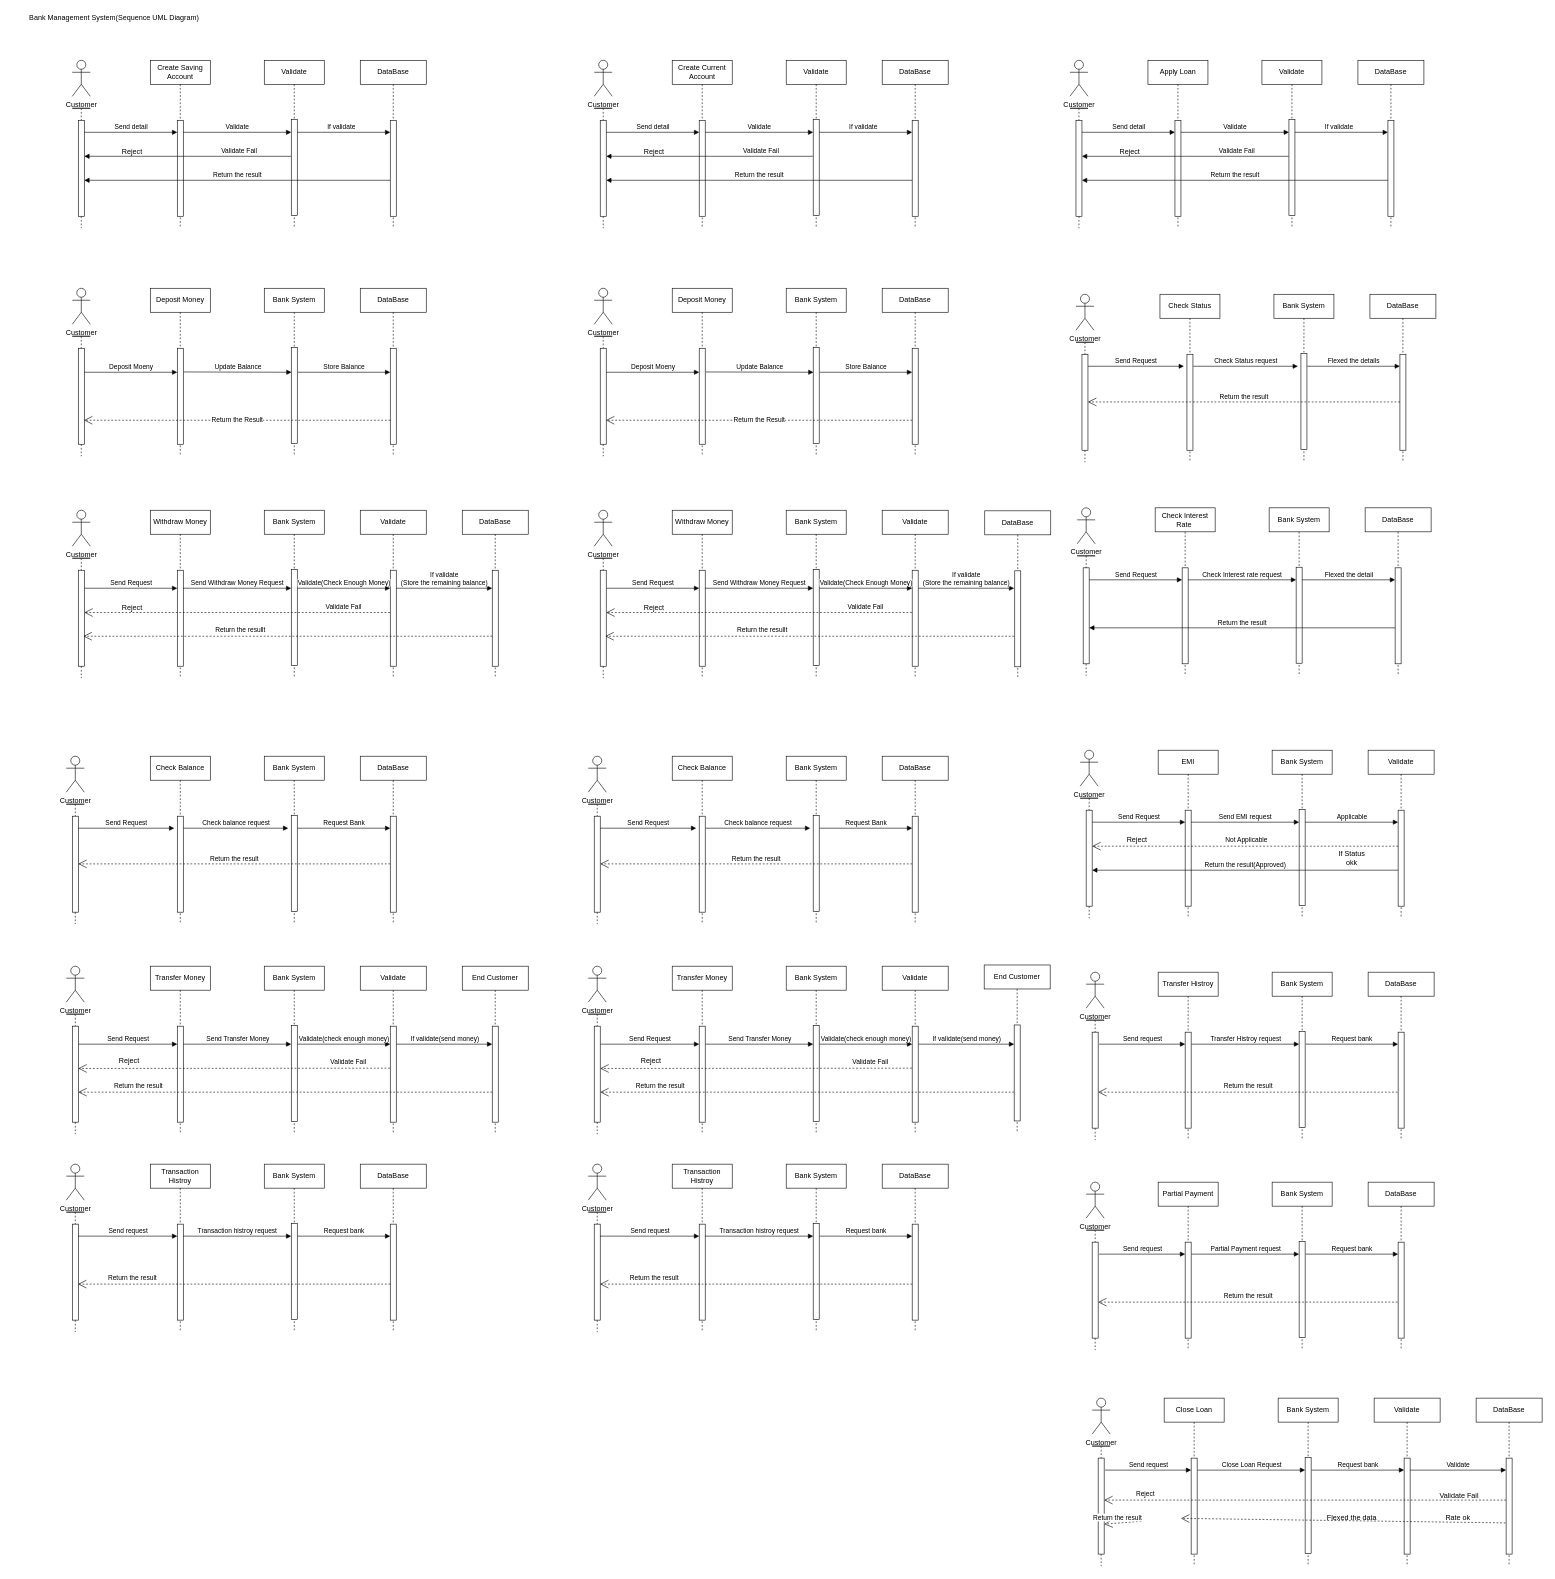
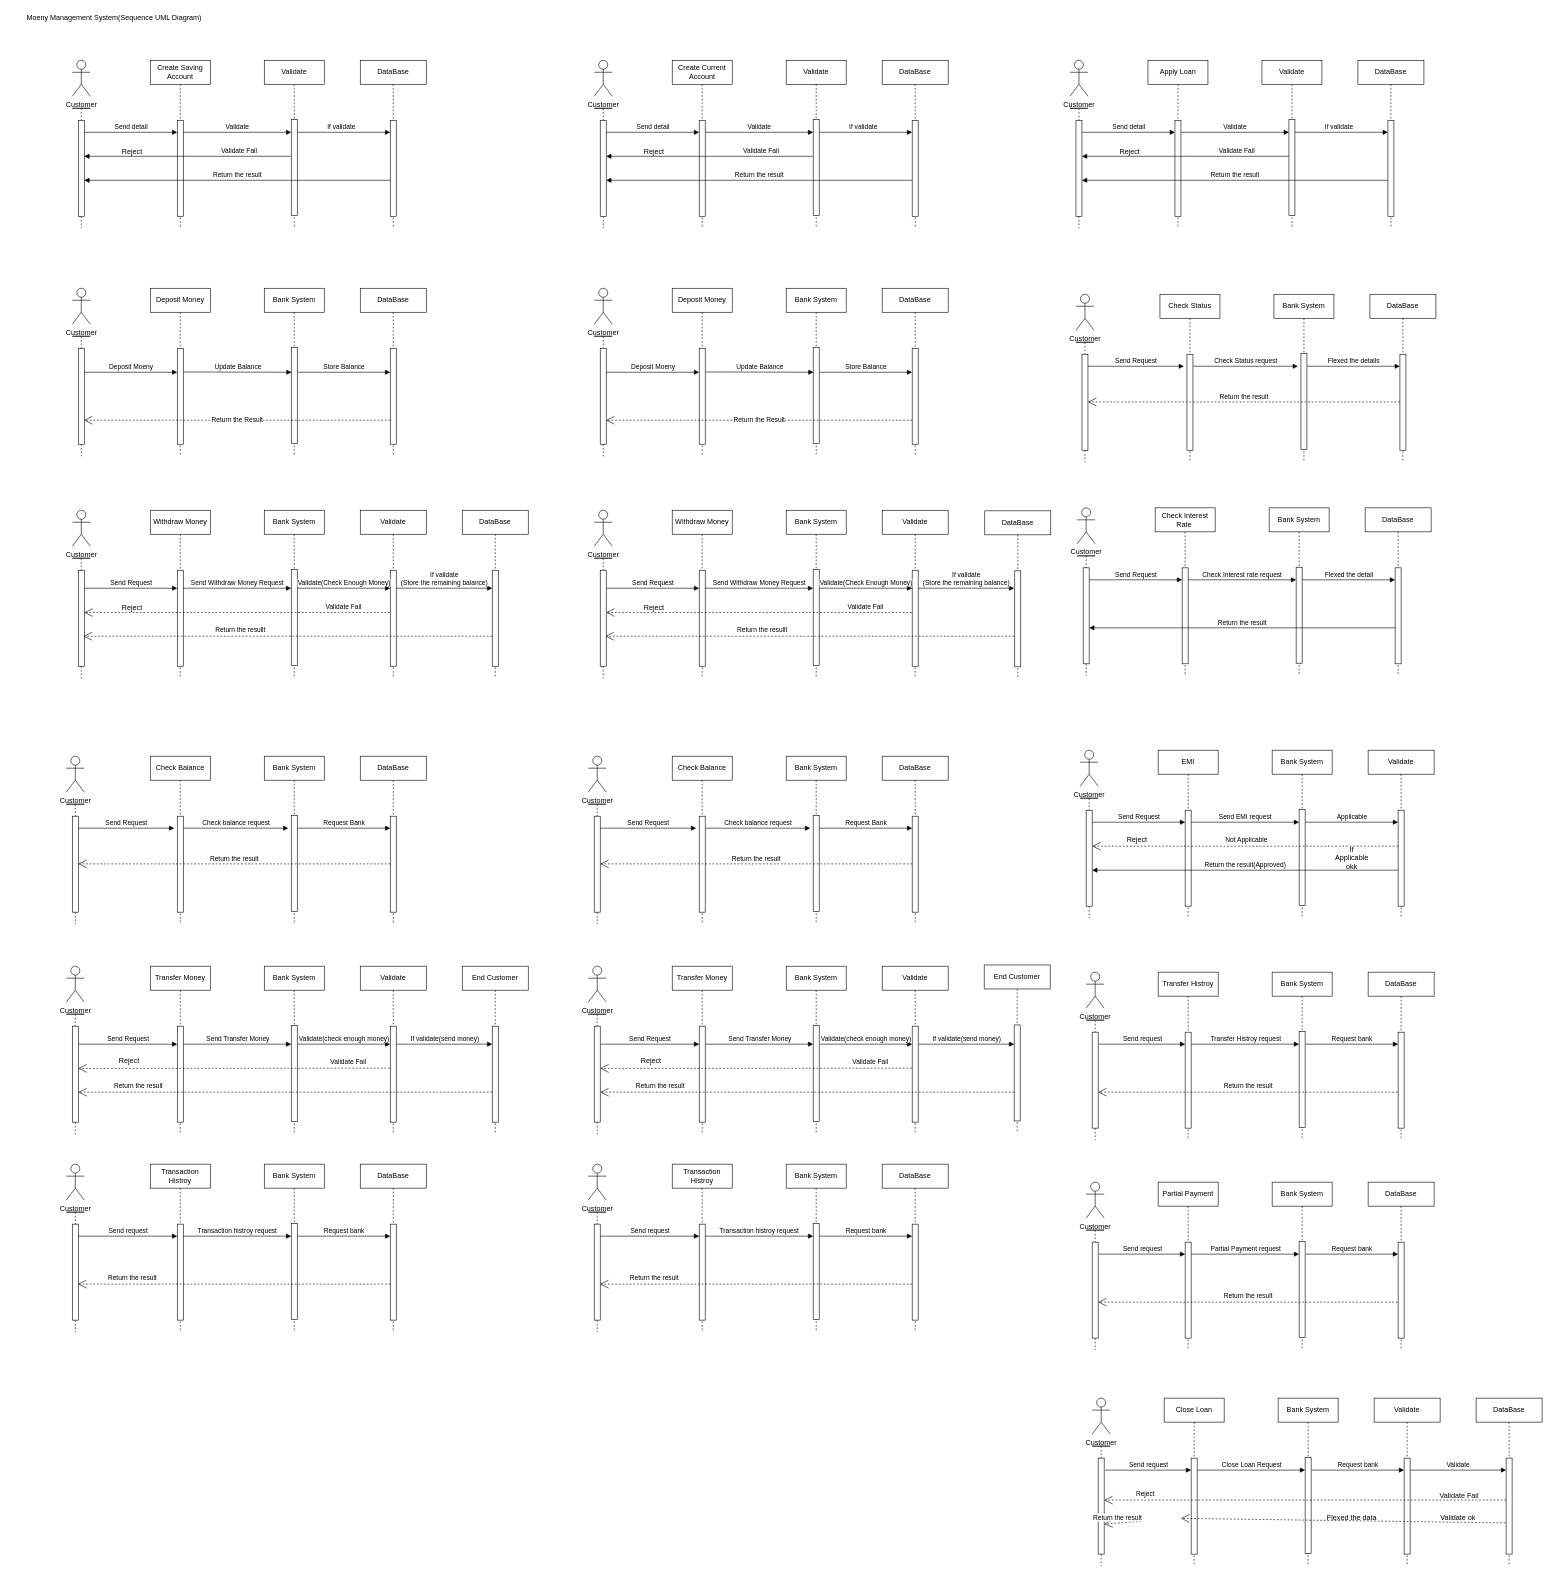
- <mxCell id="2" value="Bank Management System(Sequence UML Diagram)" style="text;strokeColor=none;align=center;fillColor=none;html=1;verticalAlign=middle;whiteSpace=wrap;rounded=0;" vertex="1" parent="1"><mxGeometry x="20" y="20" width="340" height="20" as="geometry" /></mxCell>
+ <mxCell id="2" value="Moeny Management System(Sequence UML Diagram)" style="text;strokeColor=none;align=center;fillColor=none;html=1;verticalAlign=middle;whiteSpace=wrap;rounded=0;" vertex="1" parent="1"><mxGeometry x="20" y="20" width="340" height="20" as="geometry" /></mxCell>
- <mxCell id="239" value="If Status&lt;br&gt;okk" style="text;strokeColor=none;align=center;fillColor=none;html=1;verticalAlign=middle;whiteSpace=wrap;rounded=0;" vertex="1" parent="1"><mxGeometry x="2223" y="1415" width="60" height="30" as="geometry" /></mxCell>
+ <mxCell id="239" value="If Applicable&lt;br&gt;okk" style="text;strokeColor=none;align=center;fillColor=none;html=1;verticalAlign=middle;whiteSpace=wrap;rounded=0;" vertex="1" parent="1"><mxGeometry x="2223" y="1415" width="60" height="30" as="geometry" /></mxCell>
- <mxCell id="284" value="Rate ok" style="text;strokeColor=none;align=center;fillColor=none;html=1;verticalAlign=middle;whiteSpace=wrap;rounded=0;" vertex="1" parent="1"><mxGeometry x="2385" y="2525" width="90" height="10" as="geometry" /></mxCell>
+ <mxCell id="284" value="Validate ok" style="text;strokeColor=none;align=center;fillColor=none;html=1;verticalAlign=middle;whiteSpace=wrap;rounded=0;" vertex="1" parent="1"><mxGeometry x="2385" y="2525" width="90" height="10" as="geometry" /></mxCell>
